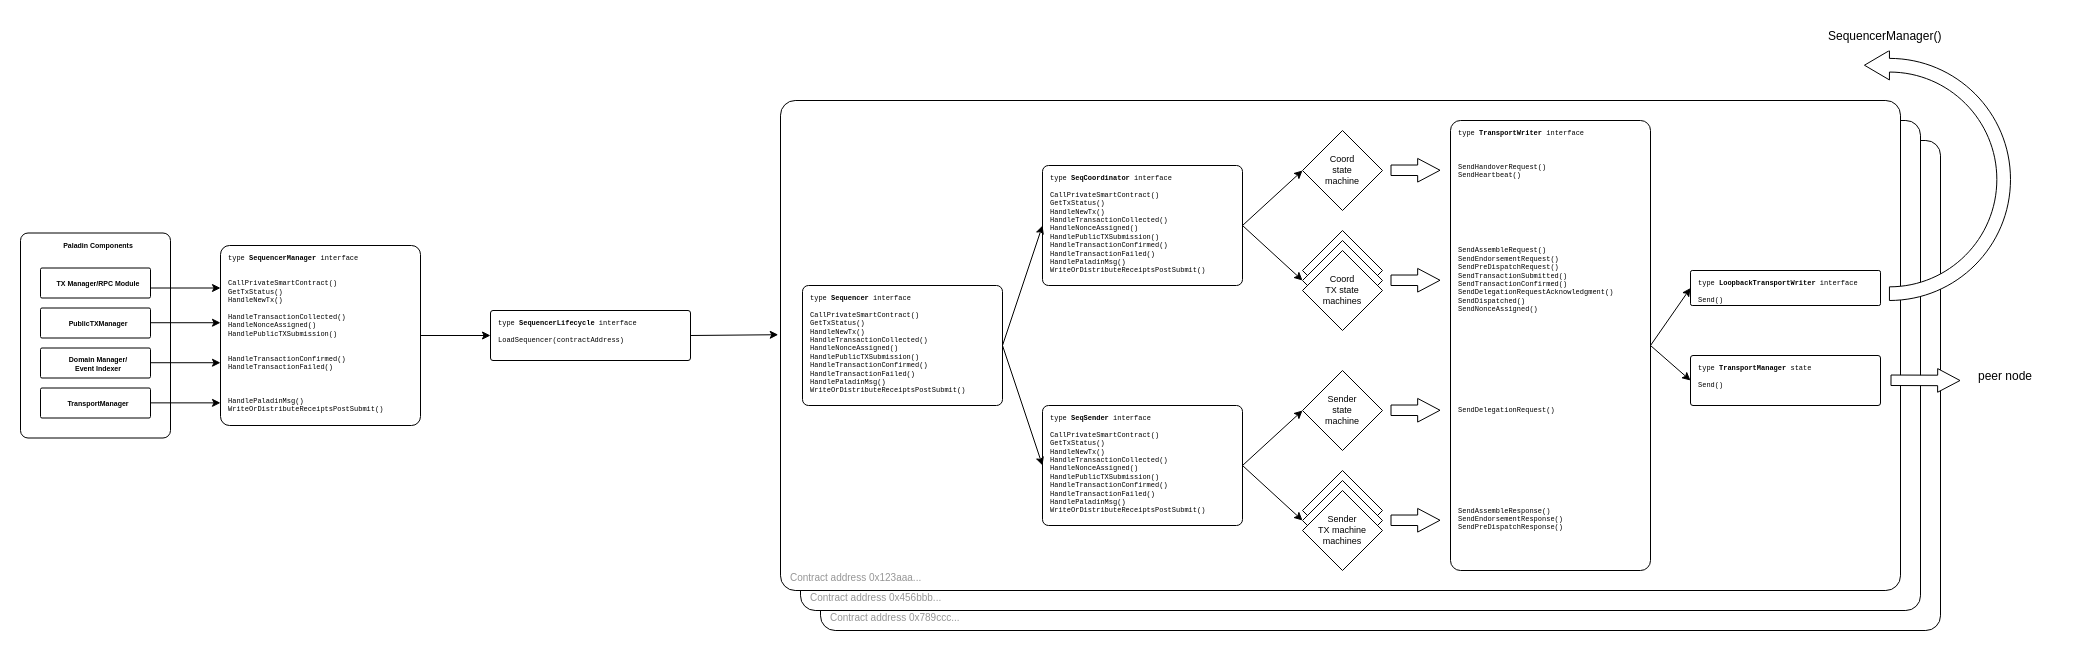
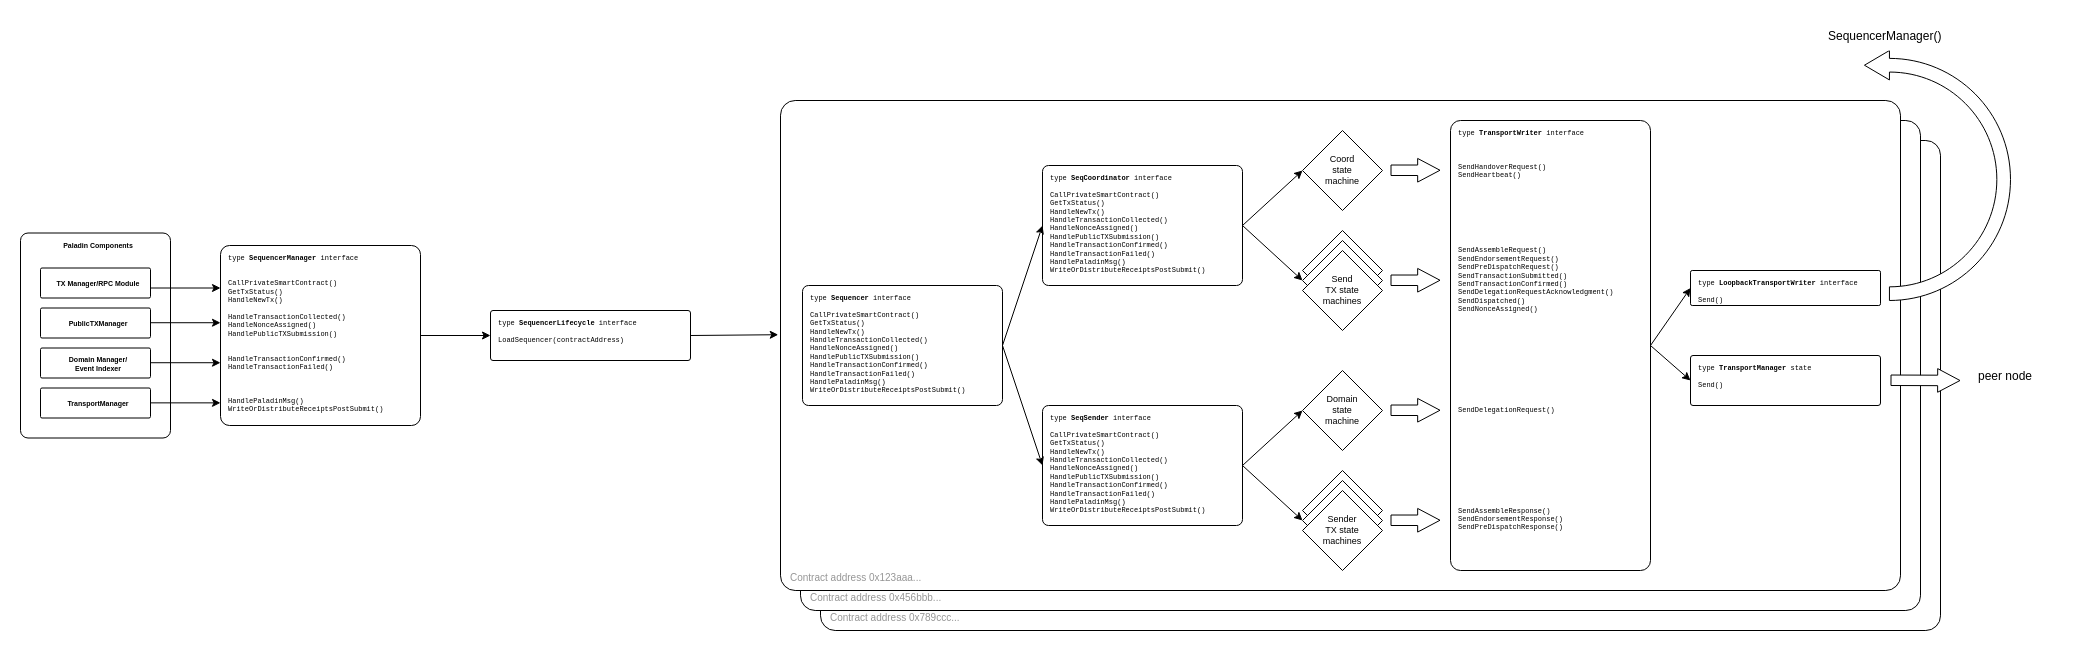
- <mxCell id="14" value="&lt;font&gt;Coord&lt;/font&gt;&lt;div&gt;&lt;font&gt;TX state&lt;/font&gt;&lt;/div&gt;&lt;div&gt;&lt;font&gt;machines&lt;/font&gt;&lt;/div&gt;" style="rhombus;whiteSpace=wrap;html=1;fontSize=9;direction=south;" vertex="1" parent="1"><mxGeometry x="1302" y="250" width="80" height="80" as="geometry" /></mxCell>
+ <mxCell id="14" value="&lt;font&gt;Send&lt;/font&gt;&lt;div&gt;&lt;font&gt;TX state&lt;/font&gt;&lt;/div&gt;&lt;div&gt;&lt;font&gt;machines&lt;/font&gt;&lt;/div&gt;" style="rhombus;whiteSpace=wrap;html=1;fontSize=9;direction=south;" vertex="1" parent="1"><mxGeometry x="1302" y="250" width="80" height="80" as="geometry" /></mxCell>
- <mxCell id="15" value="&lt;div&gt;&lt;font&gt;Sender&lt;/font&gt;&lt;/div&gt;&lt;div&gt;&lt;font&gt;state&lt;/font&gt;&lt;/div&gt;&lt;div&gt;&lt;font&gt;machine&lt;/font&gt;&lt;/div&gt;" style="rhombus;whiteSpace=wrap;html=1;fontSize=9;" vertex="1" parent="1"><mxGeometry x="1302" y="370" width="80" height="80" as="geometry" /></mxCell>
+ <mxCell id="15" value="&lt;div&gt;&lt;font&gt;Domain&lt;/font&gt;&lt;/div&gt;&lt;div&gt;&lt;font&gt;state&lt;/font&gt;&lt;/div&gt;&lt;div&gt;&lt;font&gt;machine&lt;/font&gt;&lt;/div&gt;" style="rhombus;whiteSpace=wrap;html=1;fontSize=9;" vertex="1" parent="1"><mxGeometry x="1302" y="370" width="80" height="80" as="geometry" /></mxCell>
- <mxCell id="18" value="Sender&lt;br&gt;&lt;div&gt;&lt;font&gt;TX machine&lt;/font&gt;&lt;/div&gt;&lt;div&gt;&lt;font&gt;machines&lt;/font&gt;&lt;/div&gt;" style="rhombus;whiteSpace=wrap;html=1;fontSize=9;direction=south;" vertex="1" parent="1"><mxGeometry x="1302" y="490" width="80" height="80" as="geometry" /></mxCell>
+ <mxCell id="18" value="Sender&lt;br&gt;&lt;div&gt;&lt;font&gt;TX state&lt;/font&gt;&lt;/div&gt;&lt;div&gt;&lt;font&gt;machines&lt;/font&gt;&lt;/div&gt;" style="rhombus;whiteSpace=wrap;html=1;fontSize=9;direction=south;" vertex="1" parent="1"><mxGeometry x="1302" y="490" width="80" height="80" as="geometry" /></mxCell>
